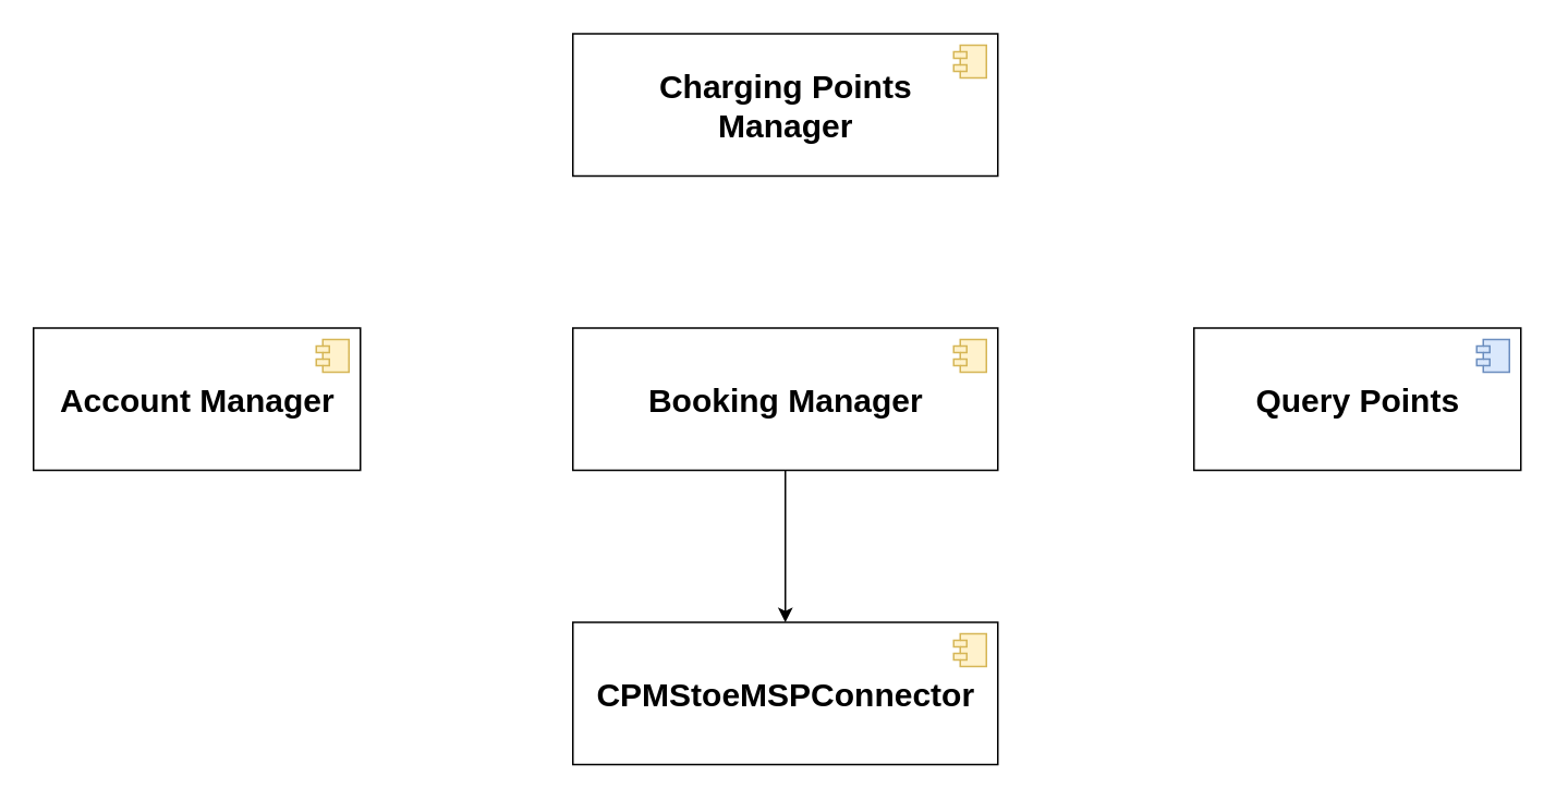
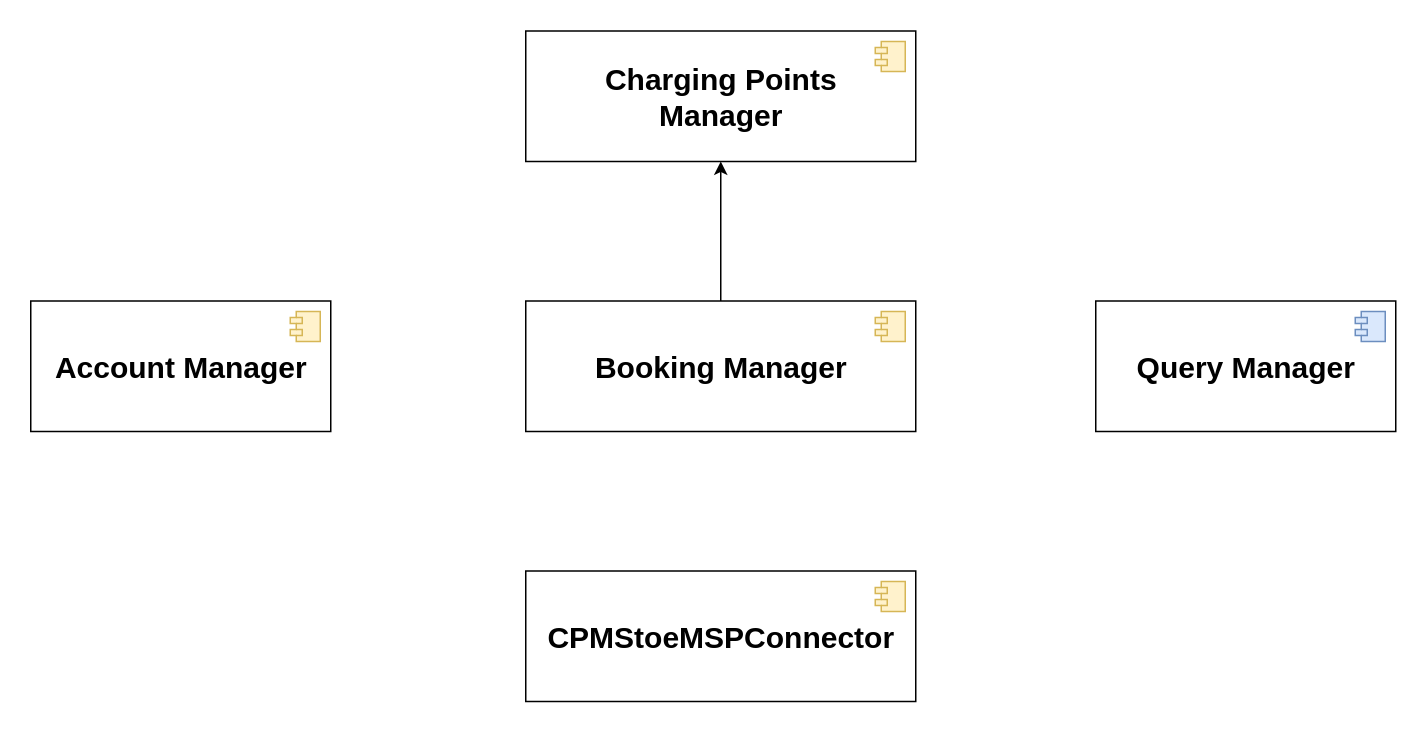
+ <mxCell id="13" value="" style="endArrow=classic;html=1;exitX=0.5;exitY=0;exitDx=0;exitDy=0;entryX=0.5;entryY=1;entryDx=0;entryDy=0;" parent="1" source="6" target="11" edge="1"><mxGeometry width="50" height="50" relative="1" as="geometry"><mxPoint x="490" y="297" as="sourcePoint" /><mxPoint x="490" y="390" as="targetPoint" /></mxGeometry></mxCell>
- <mxCell id="4" value="&lt;b style=&quot;font-size: 20px&quot;&gt;Query Points&lt;/b&gt;" style="html=1;dropTarget=0;fontSize=20;fontStyle=0;" parent="1" vertex="1"><mxGeometry x="730" y="200" width="200" height="87" as="geometry" /></mxCell>
+ <mxCell id="4" value="&lt;b style=&quot;font-size: 20px&quot;&gt;Query Manager&lt;/b&gt;" style="html=1;dropTarget=0;fontSize=20;fontStyle=0;" parent="1" vertex="1"><mxGeometry x="730" y="200" width="200" height="87" as="geometry" /></mxCell>
- <mxCell id="10" value="" style="endArrow=classic;html=1;exitX=0.5;exitY=1;exitDx=0;exitDy=0;" parent="1" source="6" target="8" edge="1"><mxGeometry width="50" height="50" relative="1" as="geometry"><mxPoint x="420" y="400" as="sourcePoint" /><mxPoint x="470" y="350" as="targetPoint" /></mxGeometry></mxCell>
